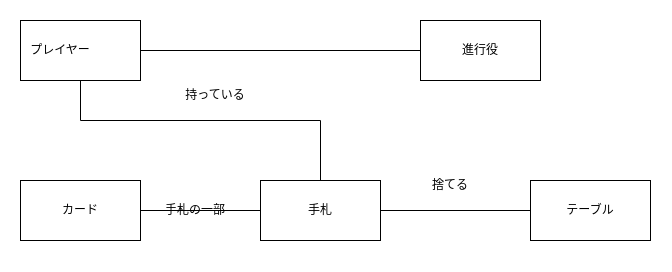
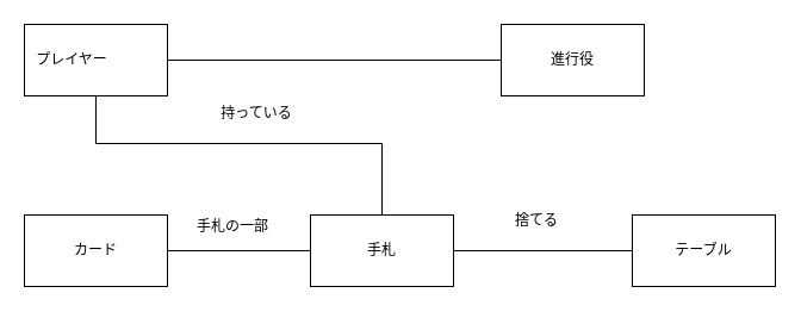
- <mxCell id="19" value="手札の一部" style="text;html=1;strokeColor=none;fillColor=none;align=center;verticalAlign=middle;whiteSpace=wrap;rounded=0;" vertex="1" parent="1"><mxGeometry x="150" y="195" width="90" height="30" as="geometry" /></mxCell>
+ <mxCell id="19" value="手札の一部" style="text;html=1;strokeColor=none;fillColor=none;align=center;verticalAlign=middle;whiteSpace=wrap;rounded=0;" vertex="1" parent="1"><mxGeometry x="150" y="175" width="90" height="30" as="geometry" /></mxCell>
